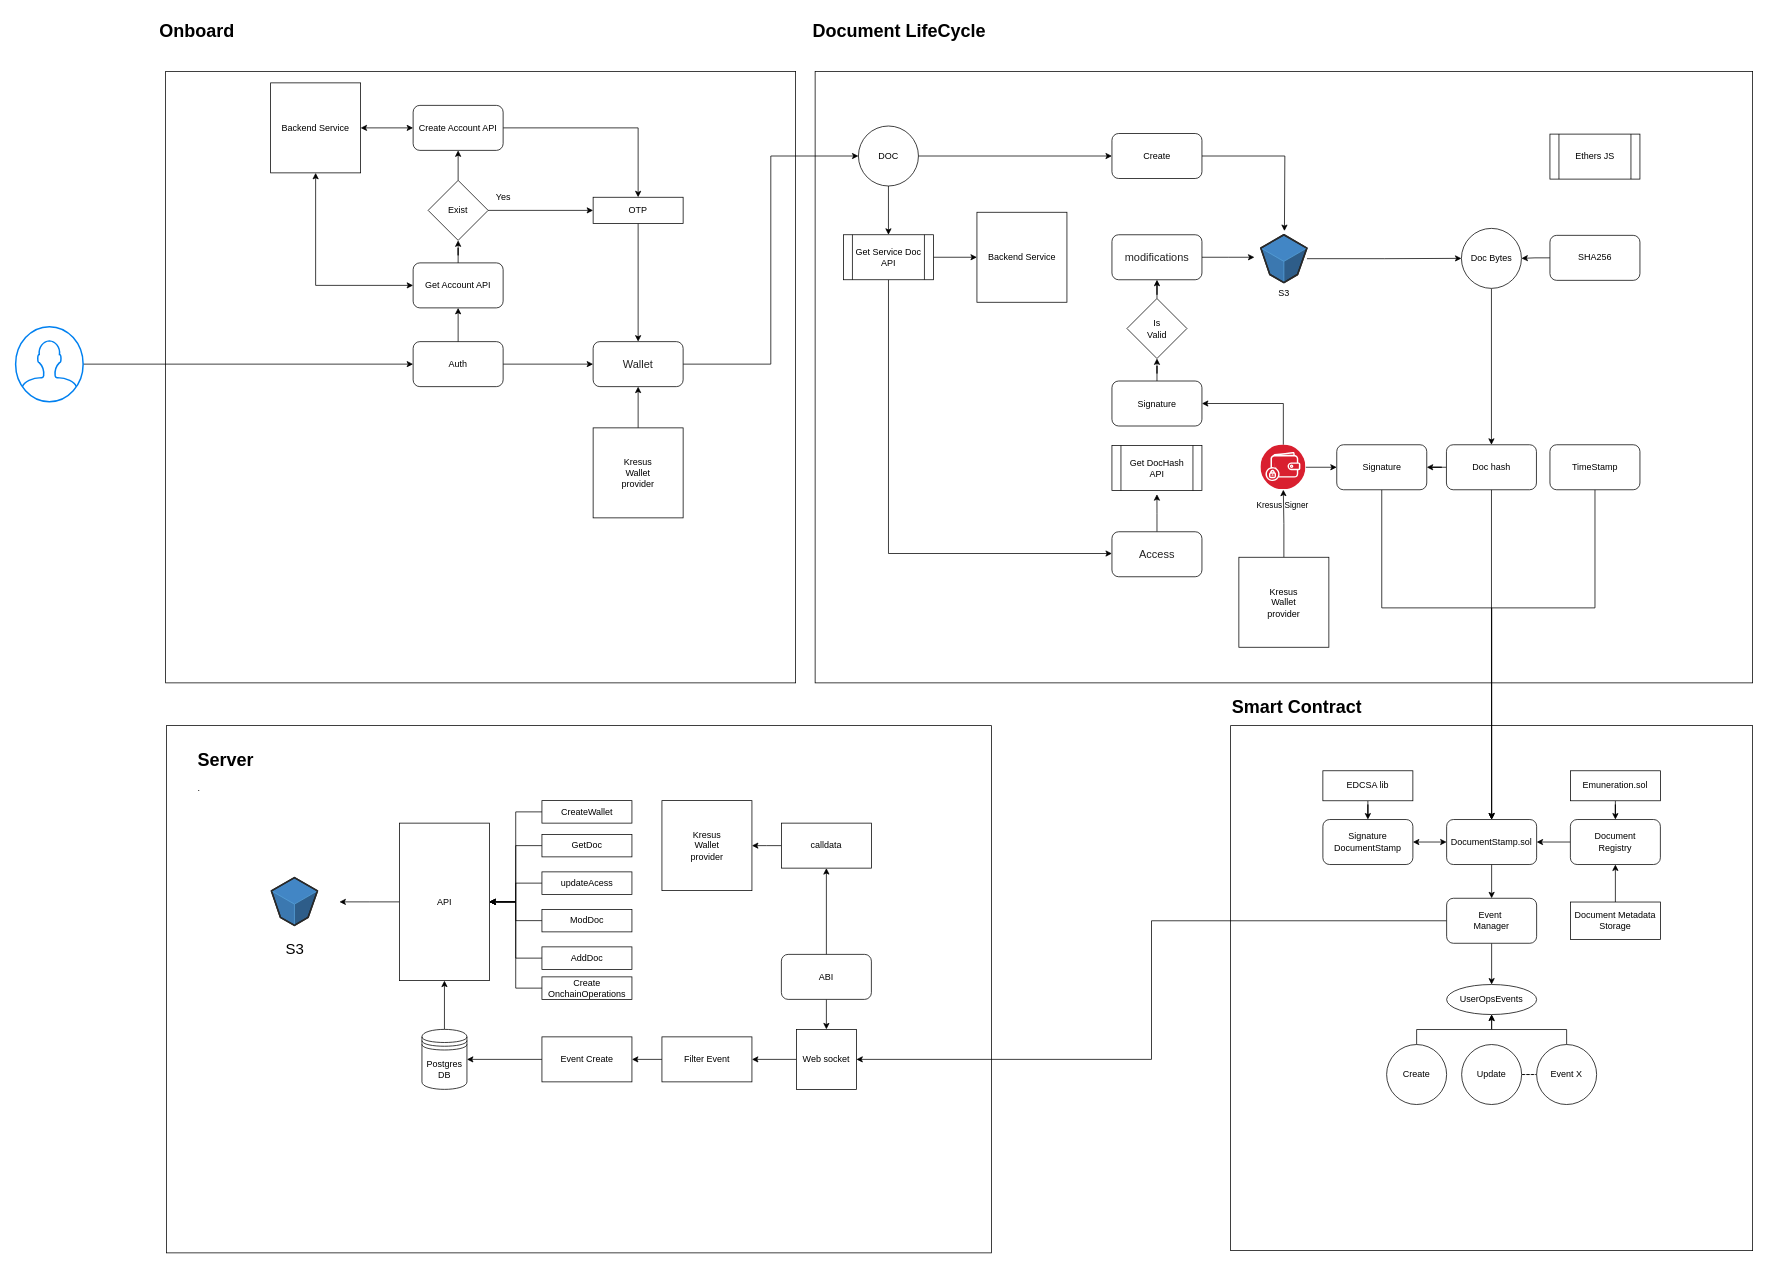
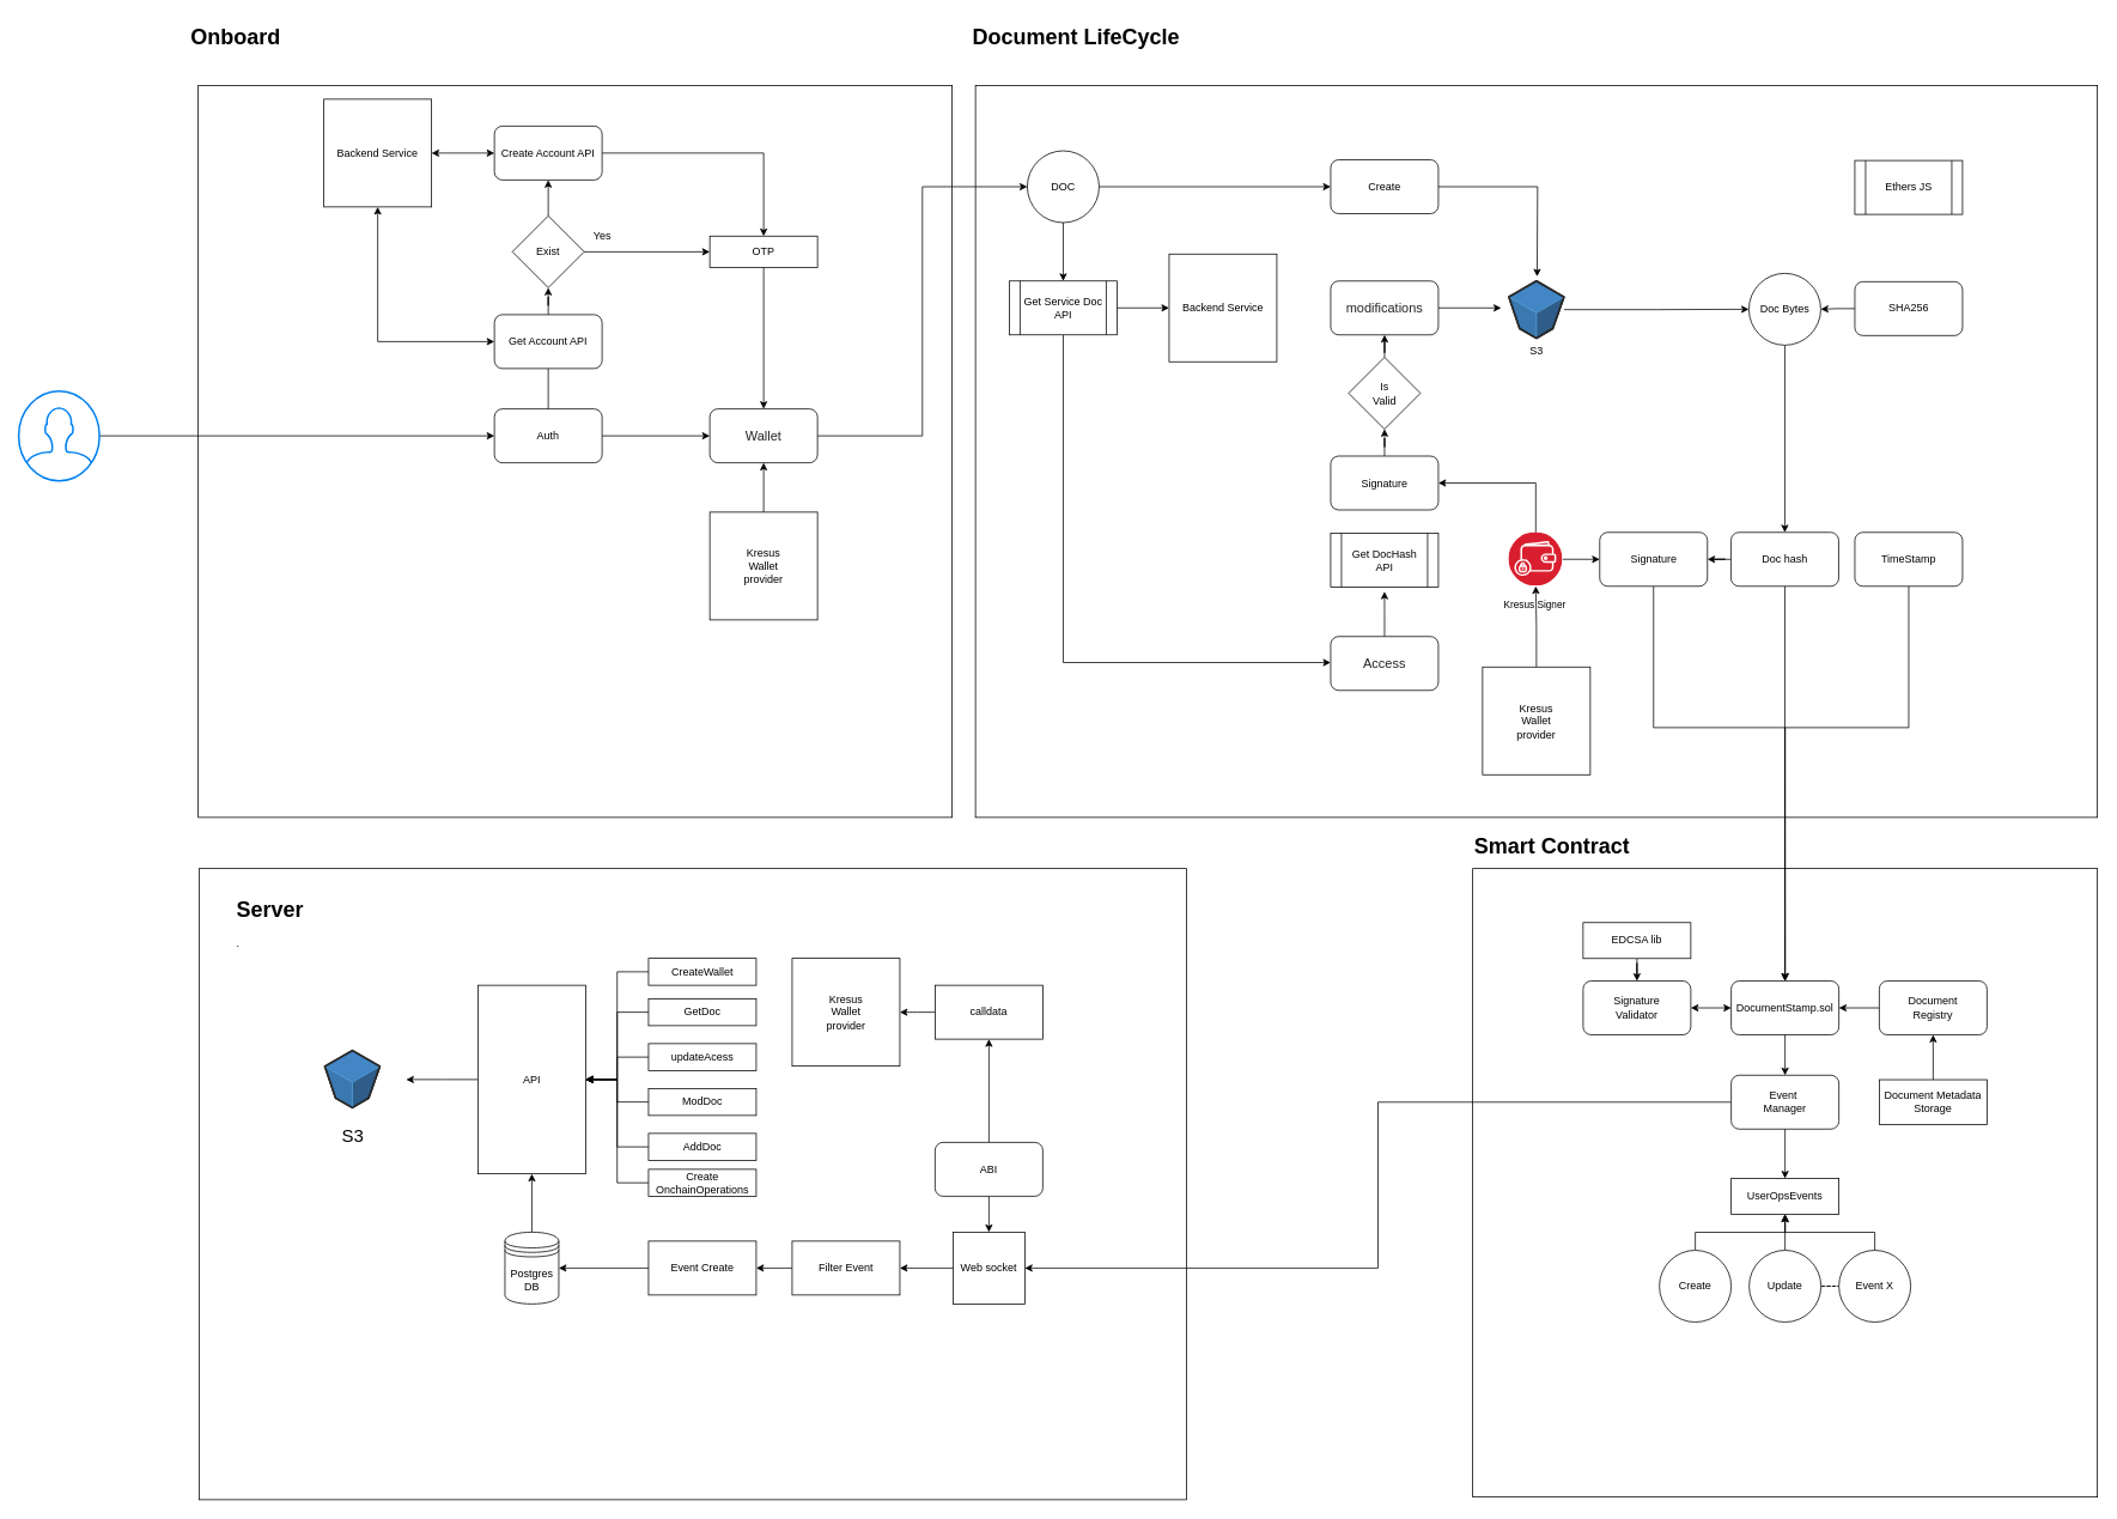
- <mxCell id="46" value="" style="edgeStyle=orthogonalEdgeStyle;rounded=0;orthogonalLoop=1;jettySize=auto;html=1;" edge="1" parent="1" source="36" target="48"><mxGeometry relative="1" as="geometry"><mxPoint x="610" y="455" as="sourcePoint" /><mxPoint x="610" y="320" as="targetPoint" /></mxGeometry></mxCell>
+ <mxCell id="46" value="" style="edgeStyle=orthogonalEdgeStyle;rounded=0;orthogonalLoop=1;jettySize=auto;html=1;endArrow=none;" edge="1" parent="1" source="36" target="48"><mxGeometry relative="1" as="geometry"><mxPoint x="610" y="455" as="sourcePoint" /><mxPoint x="610" y="320" as="targetPoint" /></mxGeometry></mxCell>
- <mxCell id="10" value="Emuneration.sol" style="rounded=0;whiteSpace=wrap;html=1;" vertex="1" parent="1"><mxGeometry x="2093" y="1027.2" width="120" height="40" as="geometry" /></mxCell>
- <mxCell id="9" value="" style="edgeStyle=orthogonalEdgeStyle;rounded=0;orthogonalLoop=1;jettySize=auto;html=1;" edge="1" parent="1" source="10" target="14"><mxGeometry relative="1" as="geometry" /></mxCell>
- <mxCell id="12" value="Signature&lt;br&gt;DocumentStamp" style="rounded=1;whiteSpace=wrap;html=1;" vertex="1" parent="1"><mxGeometry x="1763" y="1092.2" width="120" height="60" as="geometry" /></mxCell>
+ <mxCell id="12" value="Signature&lt;br&gt;Validator" style="rounded=1;whiteSpace=wrap;html=1;" vertex="1" parent="1"><mxGeometry x="1763" y="1092.2" width="120" height="60" as="geometry" /></mxCell>
- <mxCell id="22" value="UserOpsEvents" style="ellipse;whiteSpace=wrap;html=1;" vertex="1" parent="1"><mxGeometry x="1928" y="1312.2" width="120" height="40" as="geometry" /></mxCell>
+ <mxCell id="22" value="UserOpsEvents" style="rounded=0;whiteSpace=wrap;html=1;" vertex="1" parent="1"><mxGeometry x="1928" y="1312.2" width="120" height="40" as="geometry" /></mxCell>
+ <mxCell id="26" value="" style="edgeStyle=orthogonalEdgeStyle;rounded=0;orthogonalLoop=1;jettySize=auto;html=1;" edge="1" parent="1" source="27" target="22"><mxGeometry relative="1" as="geometry" /></mxCell>
